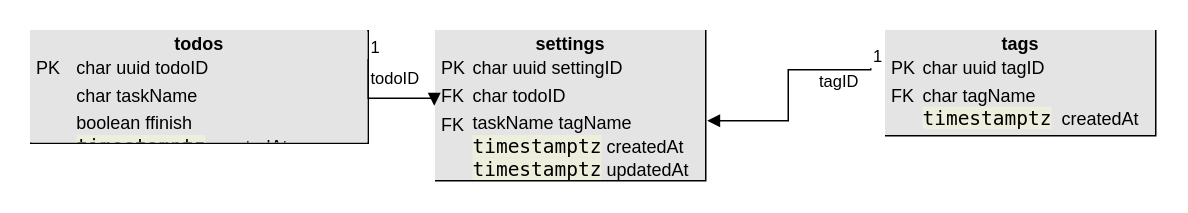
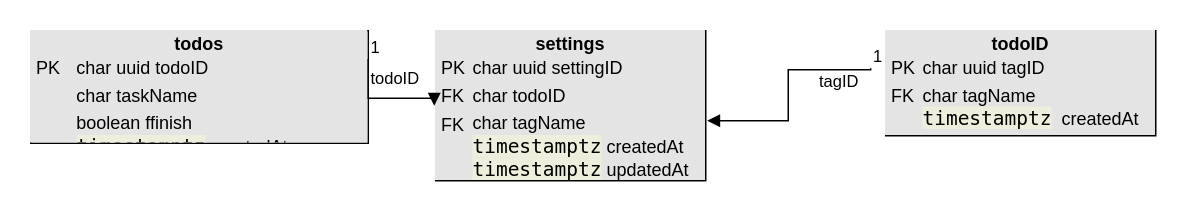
- <mxCell id="4" value="&lt;div style=&quot;box-sizing:border-box;width:100%;background:#e4e4e4;padding:2px;&quot;&gt;&lt;div style=&quot;text-align: center;&quot;&gt;&lt;b&gt;tags&lt;/b&gt;&lt;/div&gt;&lt;table style=&quot;background-color: initial; font-size: 1em; width: 100%;&quot; cellpadding=&quot;2&quot; cellspacing=&quot;0&quot;&gt;&lt;tbody&gt;&lt;tr&gt;&lt;td&gt;PK&lt;/td&gt;&lt;td&gt;char uuid tagID&amp;nbsp;&lt;/td&gt;&lt;/tr&gt;&lt;tr&gt;&lt;td&gt;FK&lt;br&gt;&lt;br&gt;&lt;/td&gt;&lt;td&gt;char tagName&lt;br&gt;&lt;span style=&quot;font-family: monospace; font-size: medium; background-color: rgb(238, 238, 221);&quot;&gt;timestamptz&lt;/span&gt;&amp;nbsp; createdAt&lt;/td&gt;&lt;/tr&gt;&lt;tr&gt;&lt;td&gt;&lt;br&gt;&lt;/td&gt;&lt;td&gt;&lt;br&gt;&lt;/td&gt;&lt;/tr&gt;&lt;/tbody&gt;&lt;/table&gt;&lt;/div&gt;" style="verticalAlign=top;align=left;overflow=fill;html=1;whiteSpace=wrap;" vertex="1" parent="1"><mxGeometry x="590" y="20" width="180" height="70" as="geometry" /></mxCell>
+ <mxCell id="4" value="&lt;div style=&quot;box-sizing:border-box;width:100%;background:#e4e4e4;padding:2px;&quot;&gt;&lt;div style=&quot;text-align: center;&quot;&gt;&lt;b&gt;todoID&lt;/b&gt;&lt;/div&gt;&lt;table style=&quot;background-color: initial; font-size: 1em; width: 100%;&quot; cellpadding=&quot;2&quot; cellspacing=&quot;0&quot;&gt;&lt;tbody&gt;&lt;tr&gt;&lt;td&gt;PK&lt;/td&gt;&lt;td&gt;char uuid tagID&amp;nbsp;&lt;/td&gt;&lt;/tr&gt;&lt;tr&gt;&lt;td&gt;FK&lt;br&gt;&lt;br&gt;&lt;/td&gt;&lt;td&gt;char tagName&lt;br&gt;&lt;span style=&quot;font-family: monospace; font-size: medium; background-color: rgb(238, 238, 221);&quot;&gt;timestamptz&lt;/span&gt;&amp;nbsp; createdAt&lt;/td&gt;&lt;/tr&gt;&lt;tr&gt;&lt;td&gt;&lt;br&gt;&lt;/td&gt;&lt;td&gt;&lt;br&gt;&lt;/td&gt;&lt;/tr&gt;&lt;/tbody&gt;&lt;/table&gt;&lt;/div&gt;" style="verticalAlign=top;align=left;overflow=fill;html=1;whiteSpace=wrap;" vertex="1" parent="1"><mxGeometry x="590" y="20" width="180" height="70" as="geometry" /></mxCell>
- <mxCell id="3" value="&lt;div style=&quot;box-sizing:border-box;width:100%;background:#e4e4e4;padding:2px;&quot;&gt;&lt;div style=&quot;text-align: center;&quot;&gt;&lt;b&gt;settings&lt;/b&gt;&lt;/div&gt;&lt;table style=&quot;background-color: initial; font-size: 1em; width: 100%;&quot; cellpadding=&quot;2&quot; cellspacing=&quot;0&quot;&gt;&lt;tbody&gt;&lt;tr&gt;&lt;td&gt;PK&lt;/td&gt;&lt;td&gt;char uuid settingID&amp;nbsp;&lt;/td&gt;&lt;/tr&gt;&lt;tr&gt;&lt;td&gt;FK&lt;/td&gt;&lt;td&gt;char todoID&lt;/td&gt;&lt;/tr&gt;&lt;tr&gt;&lt;td&gt;FK&lt;br&gt;&lt;br&gt;&lt;br&gt;&lt;/td&gt;&lt;td&gt;taskName tagName&lt;br&gt;&lt;span style=&quot;font-family: monospace; font-size: medium; background-color: rgb(238, 238, 221);&quot;&gt;timestamptz&lt;/span&gt;&amp;nbsp;createdAt&lt;br&gt;&lt;span style=&quot;font-family: monospace; font-size: medium; background-color: rgb(238, 238, 221);&quot;&gt;timestamptz&lt;/span&gt;&amp;nbsp;updatedAt&lt;/td&gt;&lt;/tr&gt;&lt;/tbody&gt;&lt;/table&gt;&lt;/div&gt;" style="verticalAlign=top;align=left;overflow=fill;html=1;whiteSpace=wrap;" vertex="1" parent="1"><mxGeometry x="290" y="20" width="180" height="100" as="geometry" /></mxCell>
+ <mxCell id="3" value="&lt;div style=&quot;box-sizing:border-box;width:100%;background:#e4e4e4;padding:2px;&quot;&gt;&lt;div style=&quot;text-align: center;&quot;&gt;&lt;b&gt;settings&lt;/b&gt;&lt;/div&gt;&lt;table style=&quot;background-color: initial; font-size: 1em; width: 100%;&quot; cellpadding=&quot;2&quot; cellspacing=&quot;0&quot;&gt;&lt;tbody&gt;&lt;tr&gt;&lt;td&gt;PK&lt;/td&gt;&lt;td&gt;char uuid settingID&amp;nbsp;&lt;/td&gt;&lt;/tr&gt;&lt;tr&gt;&lt;td&gt;FK&lt;/td&gt;&lt;td&gt;char todoID&lt;/td&gt;&lt;/tr&gt;&lt;tr&gt;&lt;td&gt;FK&lt;br&gt;&lt;br&gt;&lt;br&gt;&lt;/td&gt;&lt;td&gt;char tagName&lt;br&gt;&lt;span style=&quot;font-family: monospace; font-size: medium; background-color: rgb(238, 238, 221);&quot;&gt;timestamptz&lt;/span&gt;&amp;nbsp;createdAt&lt;br&gt;&lt;span style=&quot;font-family: monospace; font-size: medium; background-color: rgb(238, 238, 221);&quot;&gt;timestamptz&lt;/span&gt;&amp;nbsp;updatedAt&lt;/td&gt;&lt;/tr&gt;&lt;/tbody&gt;&lt;/table&gt;&lt;/div&gt;" style="verticalAlign=top;align=left;overflow=fill;html=1;whiteSpace=wrap;" vertex="1" parent="1"><mxGeometry x="290" y="20" width="180" height="100" as="geometry" /></mxCell>
